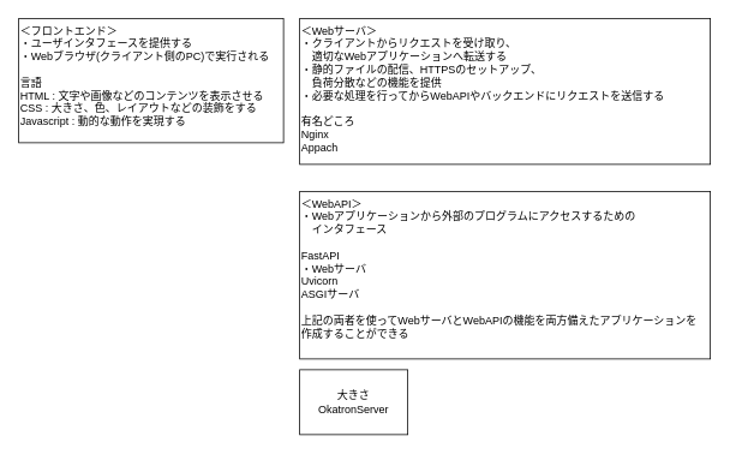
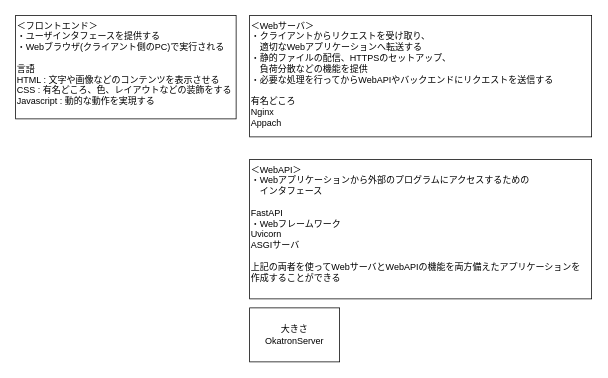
- <mxCell id="2" value="＜フロントエンド＞&lt;br&gt;・ユーザインタフェースを提供する&lt;br&gt;・Webブラウザ(クライアント側のPC)で実行される&lt;br&gt;&lt;br&gt;言語&lt;br&gt;HTML : 文字や画像などのコンテンツを表示させる&lt;br&gt;CSS : 大きさ、色、レイアウトなどの装飾をする&lt;br&gt;Javascript : 動的な動作を実現する" style="whiteSpace=wrap;html=1;align=left;verticalAlign=top;" parent="1" vertex="1"><mxGeometry x="20" y="20" width="294" height="138" as="geometry" /></mxCell>
+ <mxCell id="2" value="＜フロントエンド＞&lt;br&gt;・ユーザインタフェースを提供する&lt;br&gt;・Webブラウザ(クライアント側のPC)で実行される&lt;br&gt;&lt;br&gt;言語&lt;br&gt;HTML : 文字や画像などのコンテンツを表示させる&lt;br&gt;CSS : 有名どころ、色、レイアウトなどの装飾をする&lt;br&gt;Javascript : 動的な動作を実現する" style="whiteSpace=wrap;html=1;align=left;verticalAlign=top;" parent="1" vertex="1"><mxGeometry x="20" y="20" width="294" height="138" as="geometry" /></mxCell>
- <mxCell id="5" value="＜WebAPI＞&lt;br&gt;・Webアプリケーションから外部のプログラムにアクセスするための&lt;br&gt;　インタフェース&lt;br&gt;&lt;br&gt;FastAPI&lt;br&gt;・Webサーバ&lt;br&gt;Uvicorn&lt;br&gt;ASGIサーバ&lt;br&gt;&lt;br&gt;上記の両者を使ってWebサーバとWebAPIの機能を両方備えたアプリケーションを&lt;br&gt;作成することができる" style="whiteSpace=wrap;html=1;align=left;verticalAlign=top;" vertex="1" parent="1"><mxGeometry x="332" y="212" width="456" height="186" as="geometry" /></mxCell>
+ <mxCell id="5" value="＜WebAPI＞&lt;br&gt;・Webアプリケーションから外部のプログラムにアクセスするための&lt;br&gt;　インタフェース&lt;br&gt;&lt;br&gt;FastAPI&lt;br&gt;・Webフレームワーク&lt;br&gt;Uvicorn&lt;br&gt;ASGIサーバ&lt;br&gt;&lt;br&gt;上記の両者を使ってWebサーバとWebAPIの機能を両方備えたアプリケーションを&lt;br&gt;作成することができる" style="whiteSpace=wrap;html=1;align=left;verticalAlign=top;" vertex="1" parent="1"><mxGeometry x="332" y="212" width="456" height="186" as="geometry" /></mxCell>
